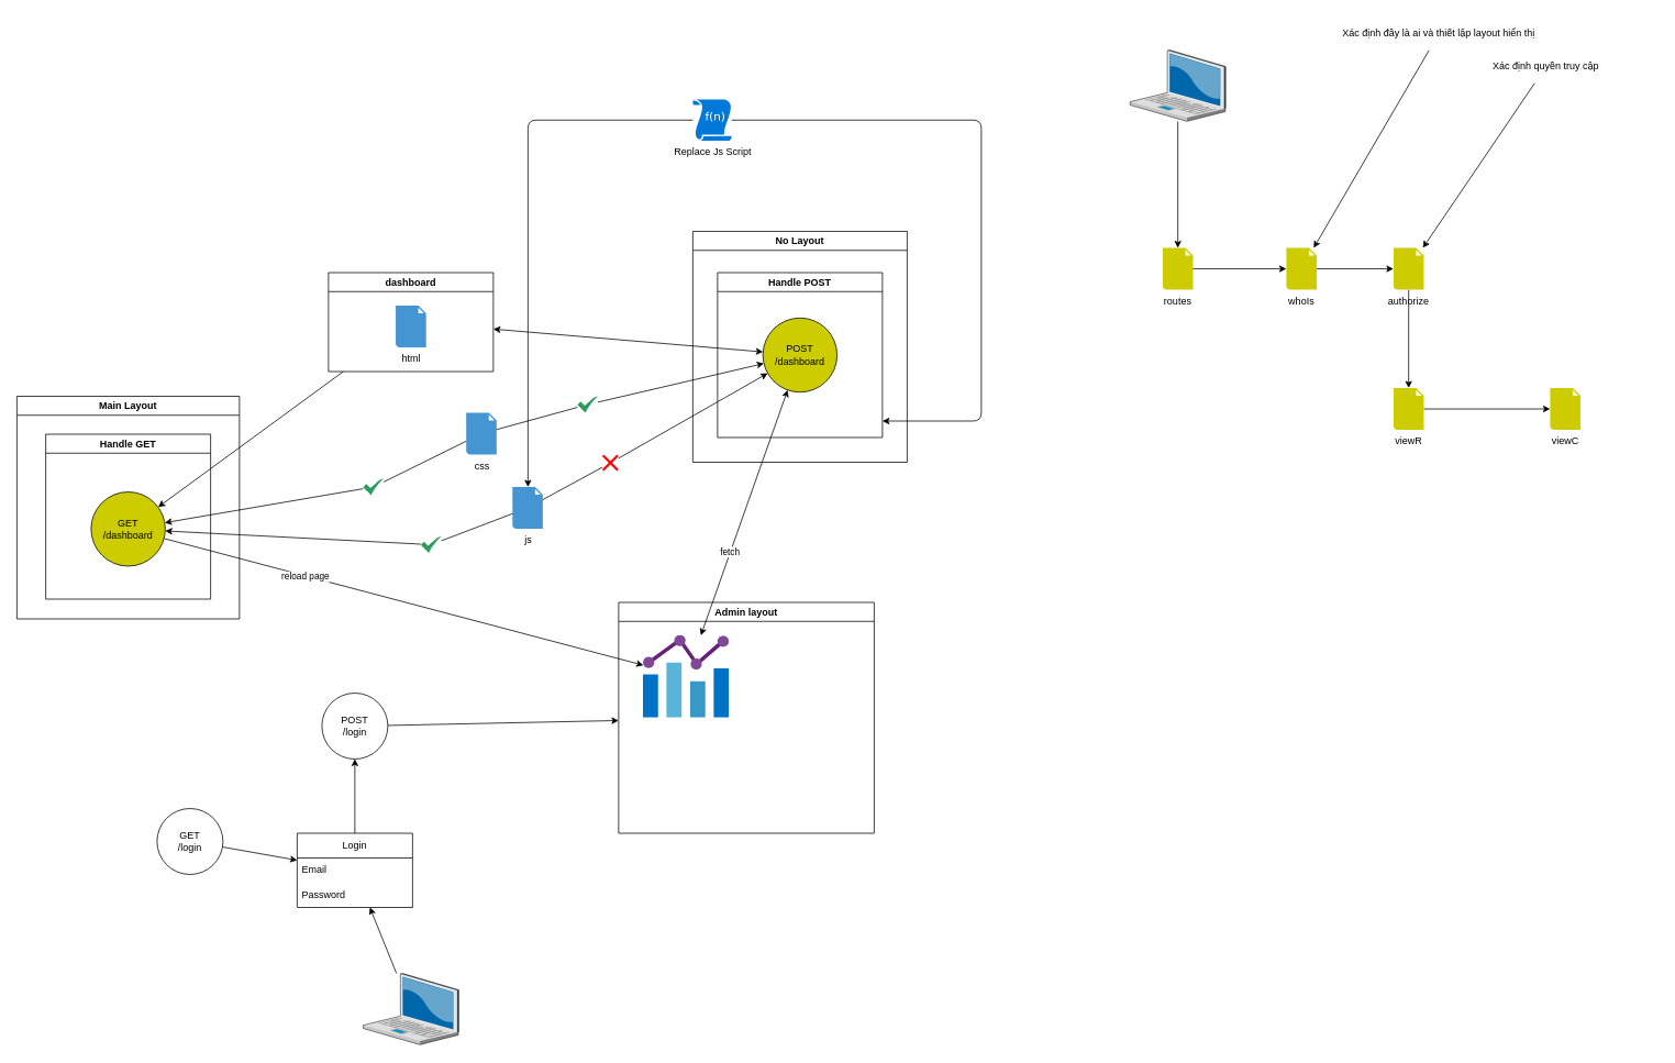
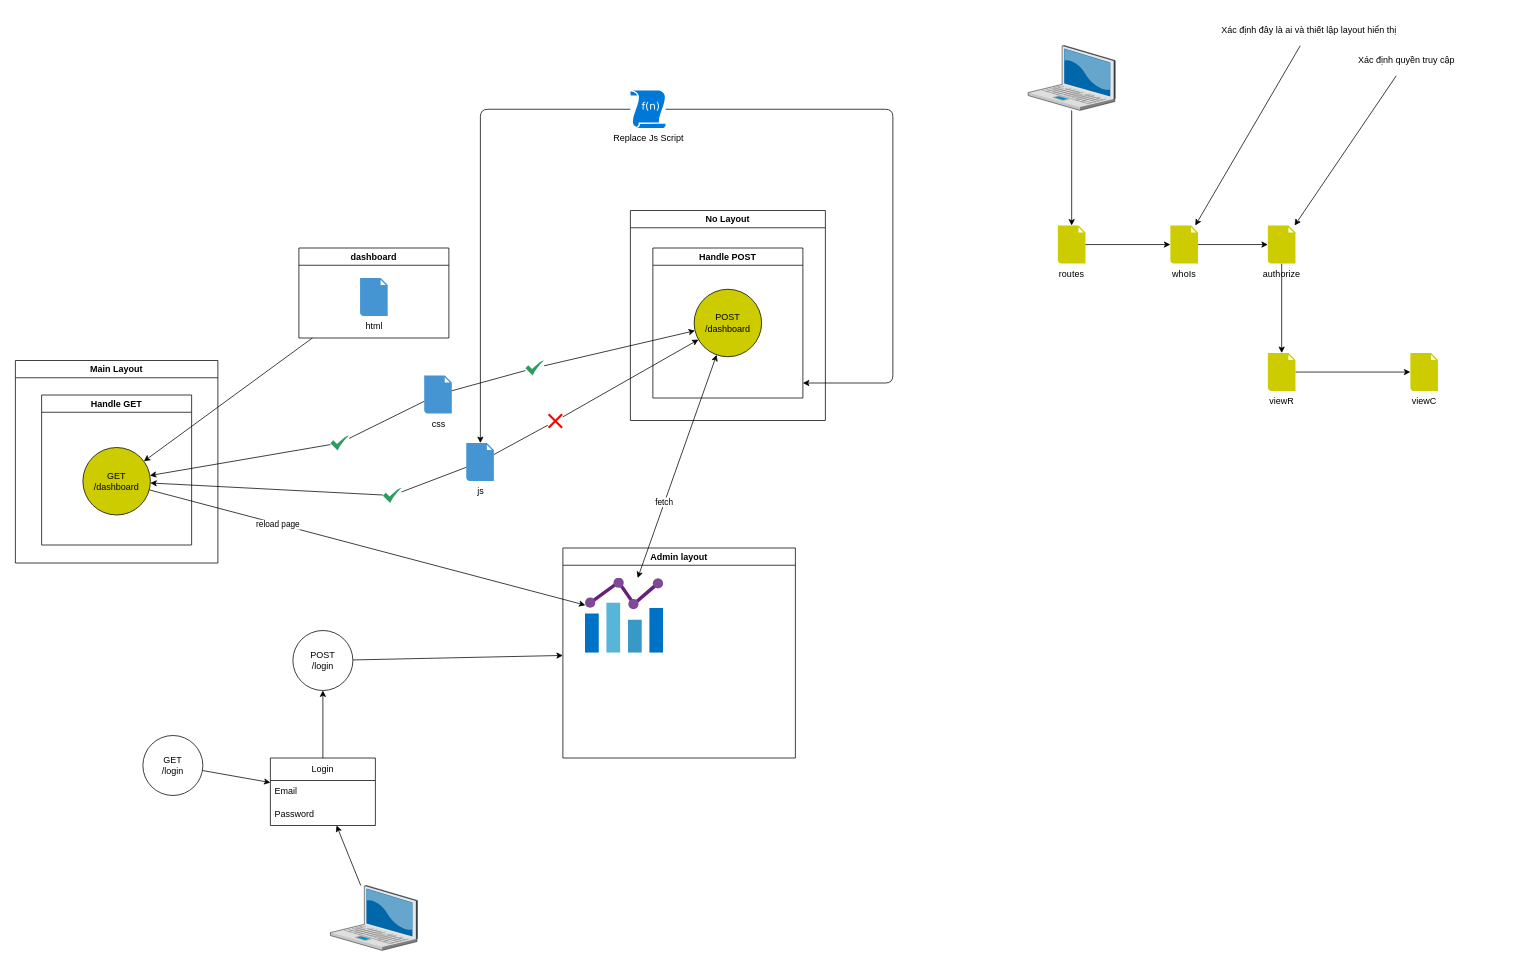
- <mxCell id="18" style="edgeStyle=none;html=1;startArrow=classic;startFill=1;" parent="1" source="19" target="45" edge="1"><mxGeometry relative="1" as="geometry" /></mxCell>
